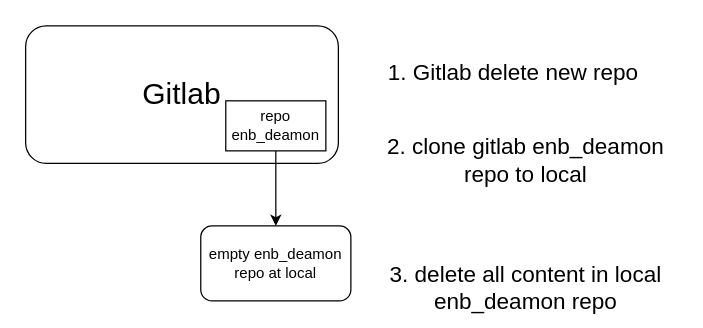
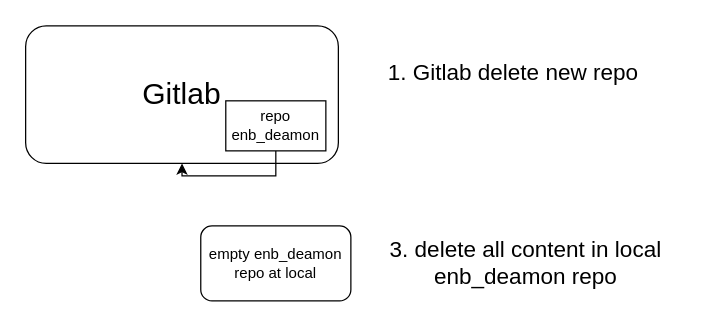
- <mxCell id="7" value="&lt;span style=&quot;font-size: 18px&quot;&gt;2. clone gitlab enb_deamon repo to local&lt;br&gt;&lt;/span&gt;" style="text;html=1;strokeColor=none;fillColor=none;align=center;verticalAlign=middle;whiteSpace=wrap;rounded=0;" vertex="1" parent="1"><mxGeometry x="300" y="120" width="240" height="15" as="geometry" /></mxCell>
- <mxCell id="3" style="edgeStyle=orthogonalEdgeStyle;rounded=0;orthogonalLoop=1;jettySize=auto;html=1;exitX=0.5;exitY=1;exitDx=0;exitDy=0;entryX=0.5;entryY=0;entryDx=0;entryDy=0;" edge="1" parent="1" source="4" target="6"><mxGeometry relative="1" as="geometry" /></mxCell>
+ <mxCell id="3" style="edgeStyle=orthogonalEdgeStyle;rounded=0;orthogonalLoop=1;jettySize=auto;html=1;exitX=0.5;exitY=1;exitDx=0;exitDy=0;" edge="1" parent="1" source="4" target="2"><mxGeometry relative="1" as="geometry" /></mxCell>
- <mxCell id="8" value="&lt;span style=&quot;font-size: 18px&quot;&gt;3. delete all content in local enb_deamon repo&lt;br&gt;&lt;/span&gt;" style="text;html=1;strokeColor=none;fillColor=none;align=center;verticalAlign=middle;whiteSpace=wrap;rounded=0;" vertex="1" parent="1"><mxGeometry x="300" y="222.5" width="240" height="15" as="geometry" /></mxCell>
+ <mxCell id="8" value="&lt;span style=&quot;font-size: 18px&quot;&gt;3. delete all content in local enb_deamon repo&lt;br&gt;&lt;/span&gt;" style="text;html=1;strokeColor=none;fillColor=none;align=center;verticalAlign=middle;whiteSpace=wrap;rounded=0;" vertex="1" parent="1"><mxGeometry x="300" y="202.5" width="240" height="15" as="geometry" /></mxCell>
